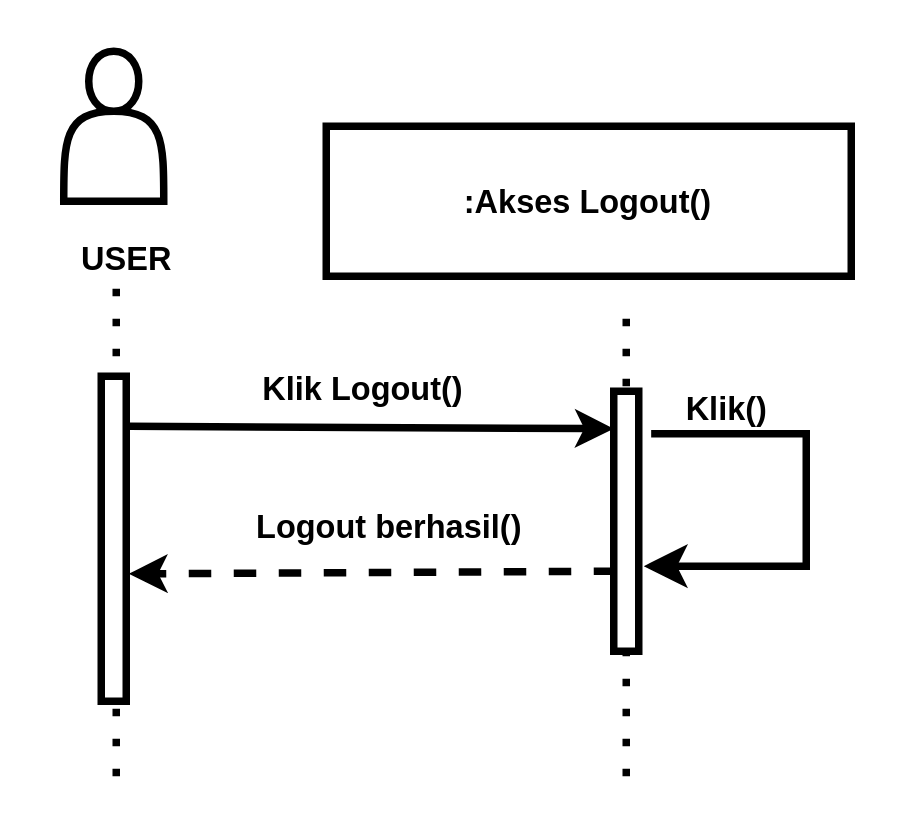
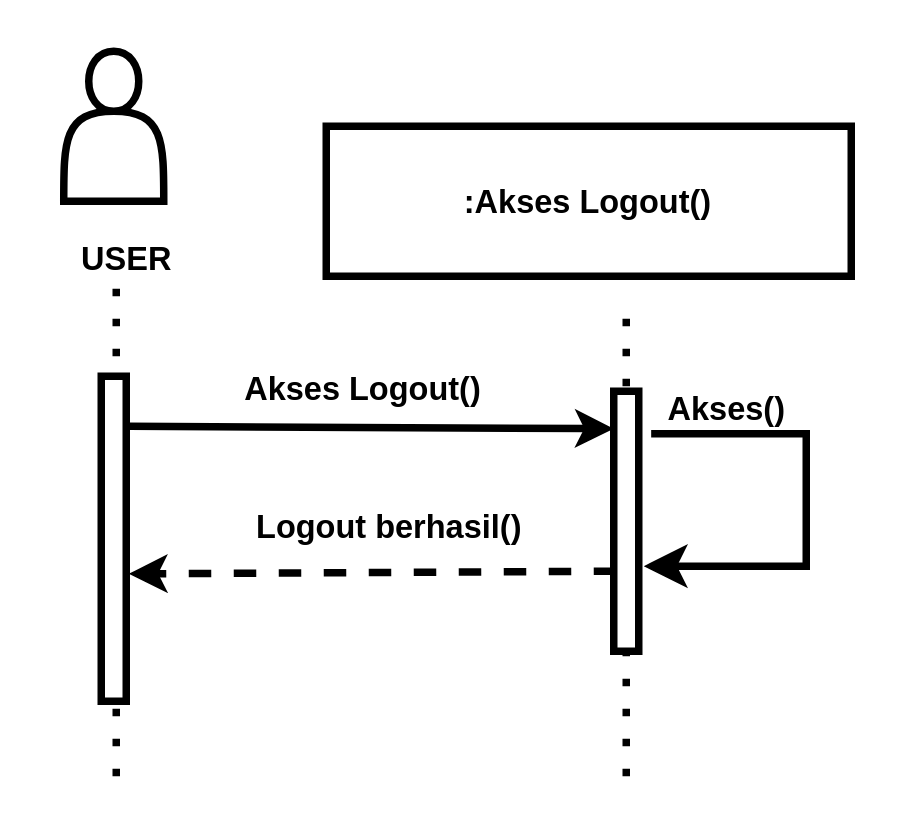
- <mxCell id="5" value="Klik Logout()" style="text;html=1;align=center;verticalAlign=middle;whiteSpace=wrap;rounded=0;strokeWidth=3;fontSize=13;fontStyle=1" vertex="1" parent="1"><mxGeometry x="80" y="140" width="130" height="30" as="geometry" /></mxCell>
+ <mxCell id="5" value="Akses Logout()" style="text;html=1;align=center;verticalAlign=middle;whiteSpace=wrap;rounded=0;strokeWidth=3;fontSize=13;fontStyle=1" vertex="1" parent="1"><mxGeometry x="80" y="140" width="130" height="30" as="geometry" /></mxCell>
- <mxCell id="7" value="Klik()" style="text;html=1;align=center;verticalAlign=middle;resizable=0;points=[];autosize=1;strokeColor=none;fillColor=none;strokeWidth=3;fontSize=13;fontStyle=1" vertex="1" parent="1"><mxGeometry x="255" y="148" width="70" height="30" as="geometry" /></mxCell>
+ <mxCell id="7" value="Akses()" style="text;html=1;align=center;verticalAlign=middle;resizable=0;points=[];autosize=1;strokeColor=none;fillColor=none;strokeWidth=3;fontSize=13;fontStyle=1" vertex="1" parent="1"><mxGeometry x="255" y="148" width="70" height="30" as="geometry" /></mxCell>
